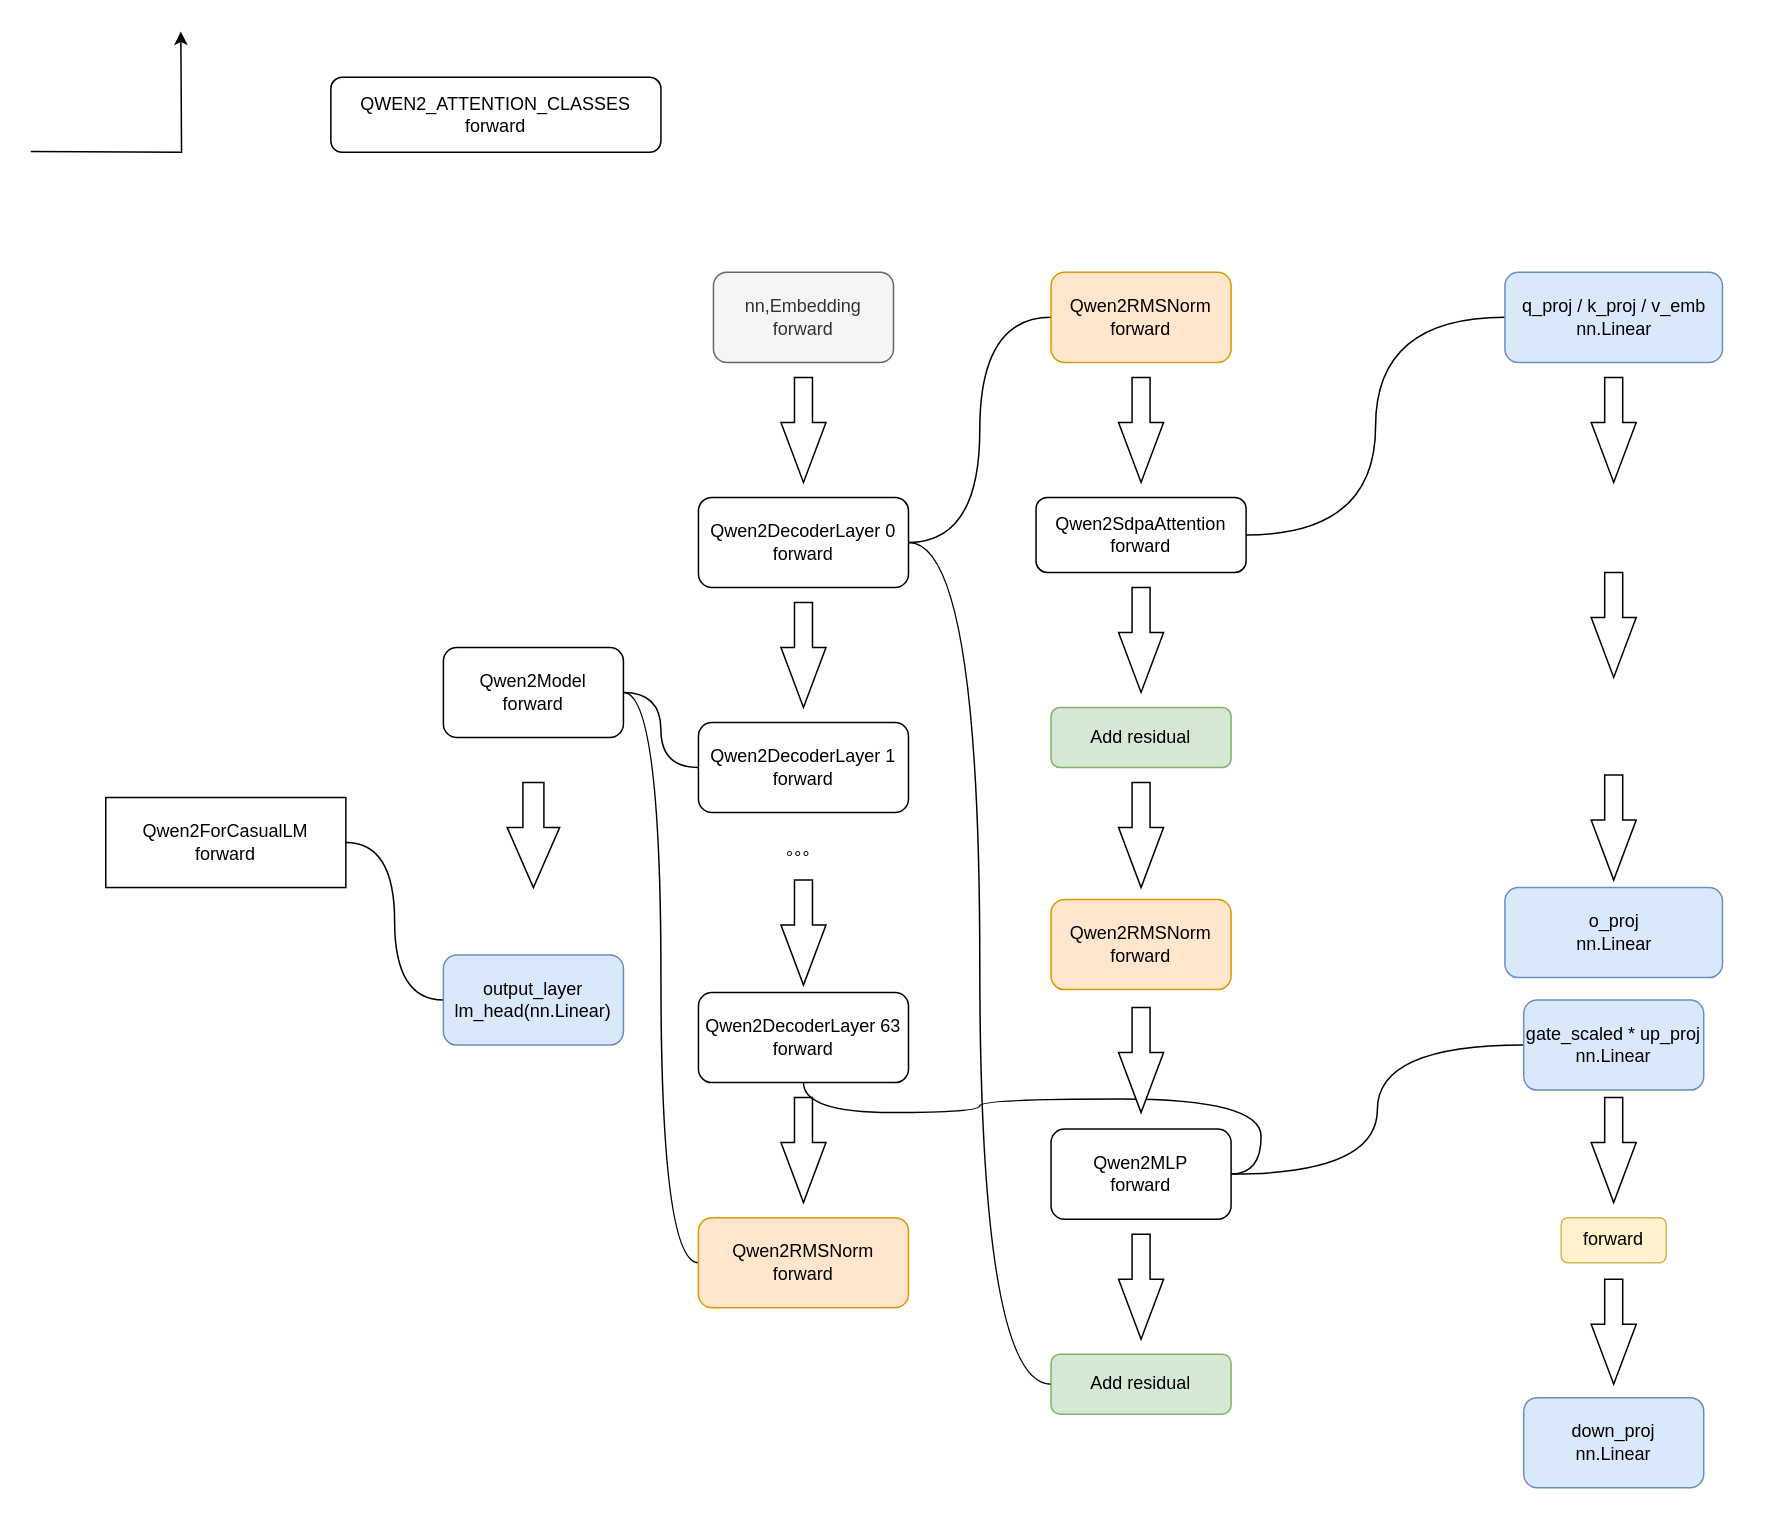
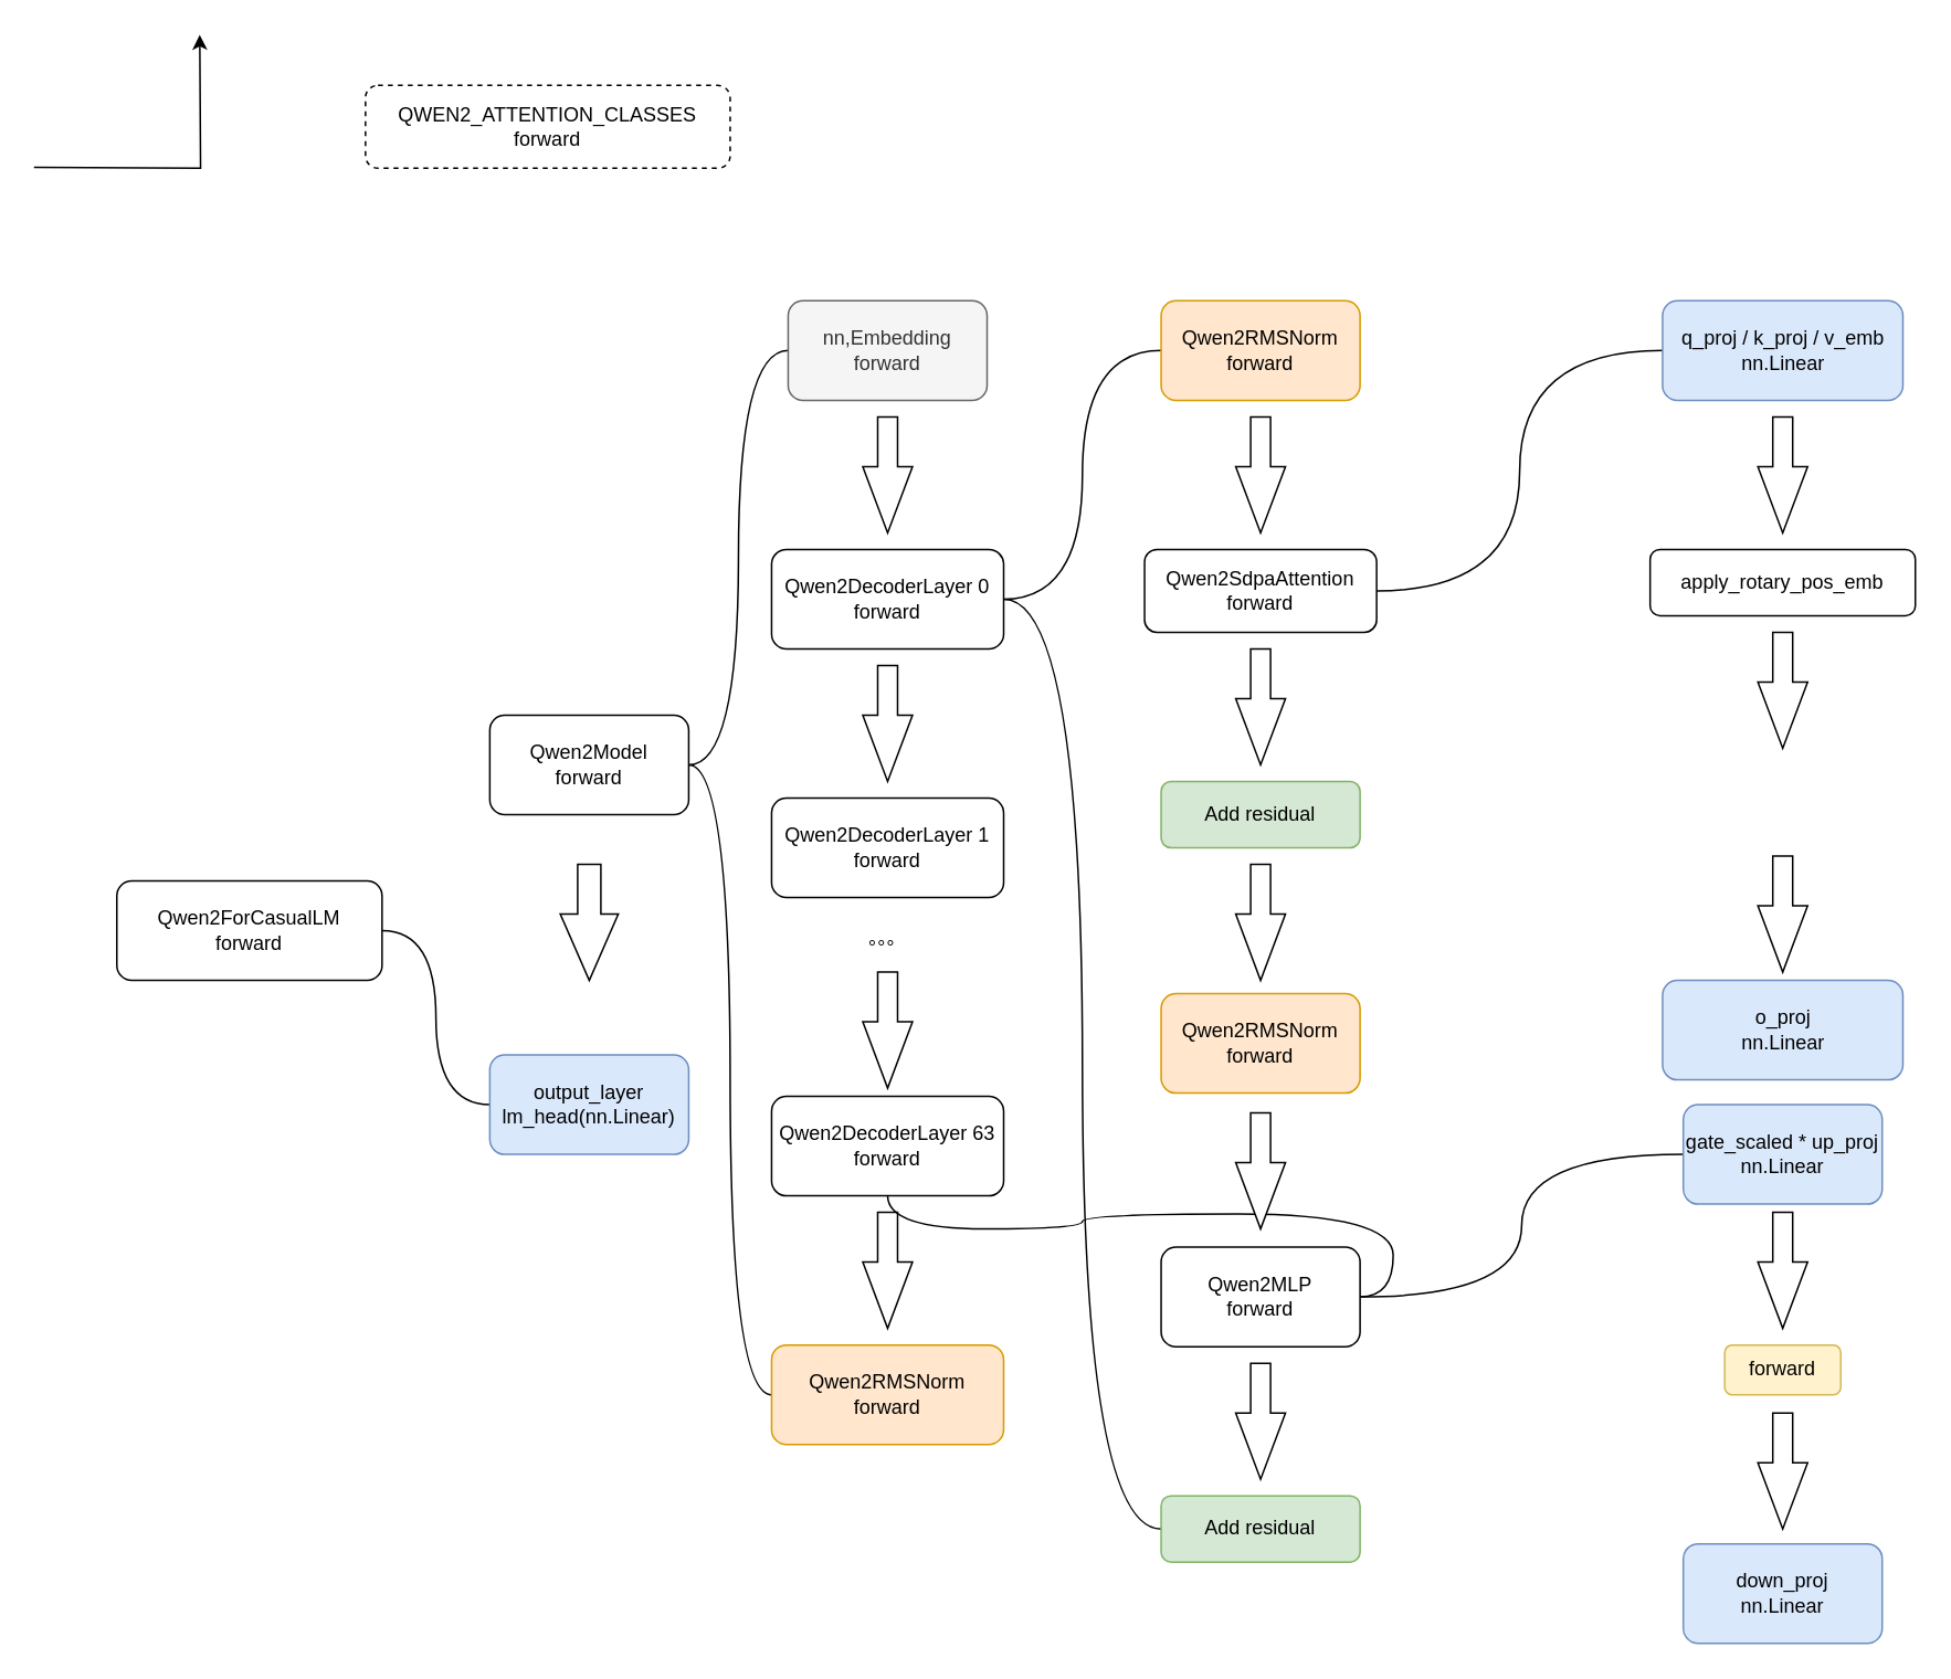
- <mxCell id="37" value="&lt;span style=&quot;font-size: 12px;&quot;&gt;QWEN2_ATTENTION_CLASSES&lt;/span&gt;&lt;br&gt;&lt;div&gt;&lt;font style=&quot;font-size: 12px;&quot;&gt;forward&lt;/font&gt;&lt;/div&gt;" style="rounded=1;whiteSpace=wrap;html=1;fontFamily=Helvetica;fontSize=11;fontColor=default;labelBackgroundColor=default;" vertex="1" parent="1"><mxGeometry x="220" y="51" width="220" height="50" as="geometry" /></mxCell>
+ <mxCell id="37" value="&lt;span style=&quot;font-size: 12px;&quot;&gt;QWEN2_ATTENTION_CLASSES&lt;/span&gt;&lt;br&gt;&lt;div&gt;&lt;font style=&quot;font-size: 12px;&quot;&gt;forward&lt;/font&gt;&lt;/div&gt;" style="rounded=1;whiteSpace=wrap;html=1;fontFamily=Helvetica;fontSize=11;fontColor=default;labelBackgroundColor=default;dashed=1;" vertex="1" parent="1"><mxGeometry x="220" y="51" width="220" height="50" as="geometry" /></mxCell>
+ <mxCell id="38" value="&lt;div&gt;&lt;font style=&quot;&quot;&gt;&lt;span style=&quot;font-size: 12px;&quot;&gt;apply_rotary_pos_emb&lt;/span&gt;&lt;br&gt;&lt;/font&gt;&lt;/div&gt;" style="rounded=1;whiteSpace=wrap;html=1;fontFamily=Helvetica;fontSize=11;fontColor=default;labelBackgroundColor=default;strokeWidth=1;" vertex="1" parent="1"><mxGeometry x="995" y="331" width="160" height="40" as="geometry" /></mxCell>
- <mxCell id="5" style="edgeStyle=orthogonalEdgeStyle;curved=1;rounded=0;orthogonalLoop=1;jettySize=auto;html=1;exitX=1;exitY=0.5;exitDx=0;exitDy=0;strokeColor=default;align=center;verticalAlign=middle;fontFamily=Helvetica;fontSize=11;fontColor=default;labelBackgroundColor=default;endArrow=none;endFill=0;" edge="1" parent="1" source="7" target="16"><mxGeometry relative="1" as="geometry" /></mxCell>
+ <mxCell id="5" style="edgeStyle=orthogonalEdgeStyle;curved=1;rounded=0;orthogonalLoop=1;jettySize=auto;html=1;exitX=1;exitY=0.5;exitDx=0;exitDy=0;entryX=0;entryY=0.5;entryDx=0;entryDy=0;strokeColor=default;align=center;verticalAlign=middle;fontFamily=Helvetica;fontSize=11;fontColor=default;labelBackgroundColor=default;endArrow=none;endFill=0;" edge="1" parent="1" source="7" target="9"><mxGeometry relative="1" as="geometry" /></mxCell>
- <mxCell id="3" value="Qwen2ForCasualLM&lt;div&gt;forward&lt;/div&gt;" style="whiteSpace=wrap;html=1;rounded=0;" vertex="1" parent="1"><mxGeometry x="70" y="531" width="160" height="60" as="geometry" /></mxCell>
+ <mxCell id="3" value="Qwen2ForCasualLM&lt;div&gt;forward&lt;/div&gt;" style="rounded=1;whiteSpace=wrap;html=1;" vertex="1" parent="1"><mxGeometry x="70" y="531" width="160" height="60" as="geometry" /></mxCell>
